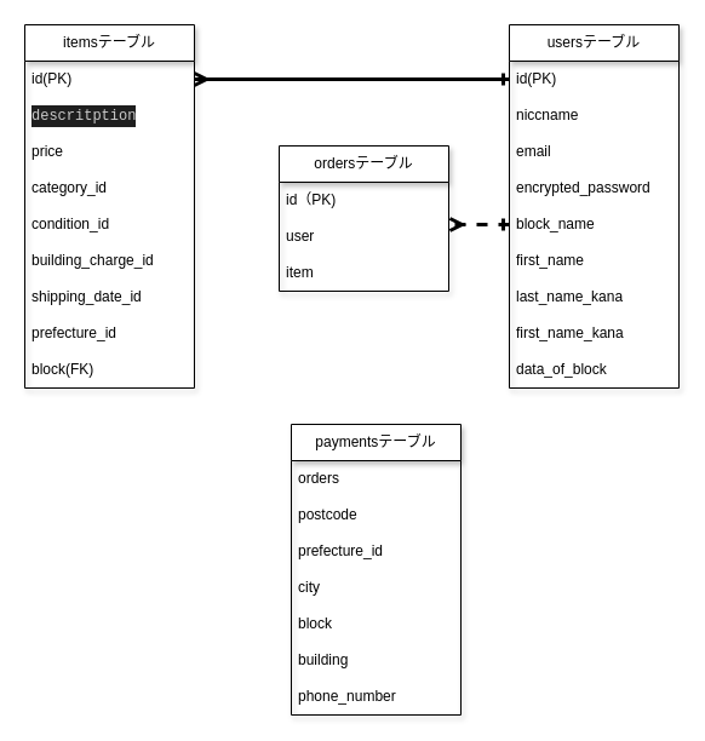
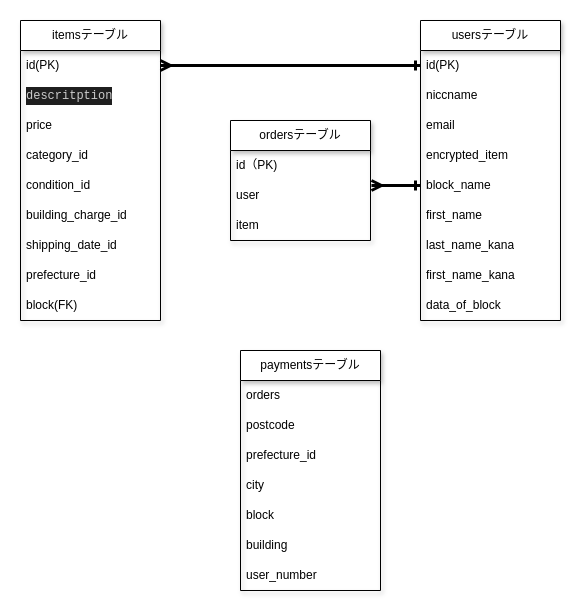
- <mxCell id="6" value="encrypted_password" style="text;strokeColor=none;fillColor=none;align=left;verticalAlign=middle;spacingLeft=4;spacingRight=4;overflow=hidden;points=[[0,0.5],[1,0.5]];portConstraint=eastwest;rotatable=0;whiteSpace=wrap;html=1;" vertex="1" parent="2"><mxGeometry y="120" width="140" height="30" as="geometry" /></mxCell>
+ <mxCell id="6" value="encrypted_item" style="text;strokeColor=none;fillColor=none;align=left;verticalAlign=middle;spacingLeft=4;spacingRight=4;overflow=hidden;points=[[0,0.5],[1,0.5]];portConstraint=eastwest;rotatable=0;whiteSpace=wrap;html=1;" vertex="1" parent="2"><mxGeometry y="120" width="140" height="30" as="geometry" /></mxCell>
- <mxCell id="35" style="edgeStyle=none;html=1;exitX=0;exitY=0.5;exitDx=0;exitDy=0;entryX=1.007;entryY=0.167;entryDx=0;entryDy=0;entryPerimeter=0;strokeWidth=3;startArrow=ERone;startFill=0;endArrow=ERmany;endFill=0;dashed=1;" edge="1" parent="1" source="7" target="24"><mxGeometry relative="1" as="geometry" /></mxCell>
+ <mxCell id="35" style="edgeStyle=none;html=1;exitX=0;exitY=0.5;exitDx=0;exitDy=0;entryX=1.007;entryY=0.167;entryDx=0;entryDy=0;entryPerimeter=0;strokeWidth=3;startArrow=ERone;startFill=0;endArrow=ERmany;endFill=0;" edge="1" parent="1" source="7" target="24"><mxGeometry relative="1" as="geometry" /></mxCell>
- <mxCell id="33" value="phone_number" style="text;strokeColor=none;fillColor=none;align=left;verticalAlign=middle;spacingLeft=4;spacingRight=4;overflow=hidden;points=[[0,0.5],[1,0.5]];portConstraint=eastwest;rotatable=0;whiteSpace=wrap;html=1;shadow=1;" vertex="1" parent="26"><mxGeometry y="210" width="140" height="30" as="geometry" /></mxCell>
+ <mxCell id="33" value="user_number" style="text;strokeColor=none;fillColor=none;align=left;verticalAlign=middle;spacingLeft=4;spacingRight=4;overflow=hidden;points=[[0,0.5],[1,0.5]];portConstraint=eastwest;rotatable=0;whiteSpace=wrap;html=1;shadow=1;" vertex="1" parent="26"><mxGeometry y="210" width="140" height="30" as="geometry" /></mxCell>
